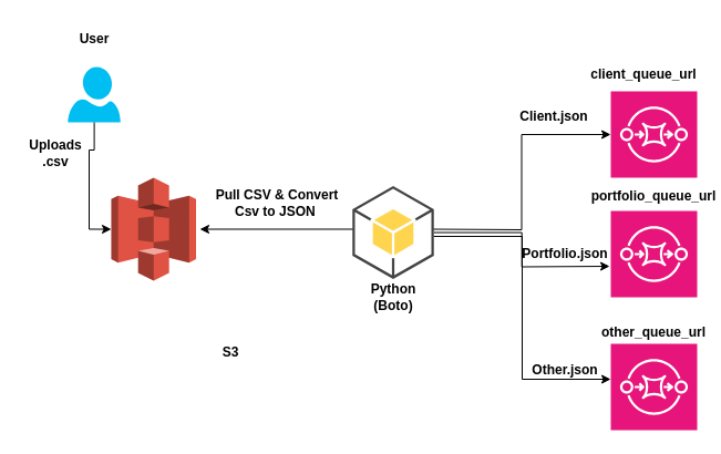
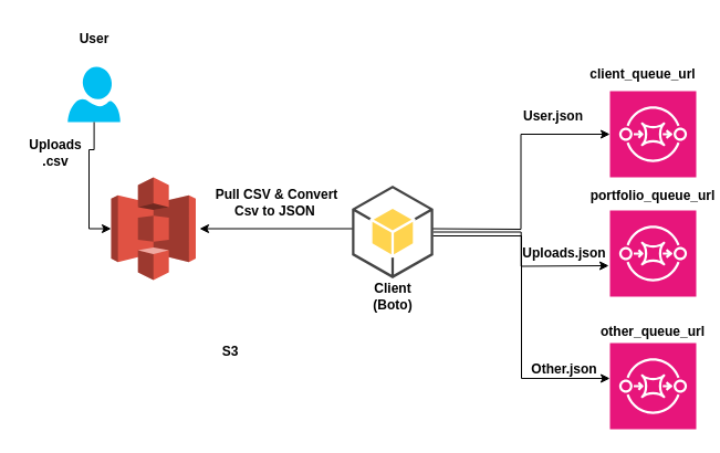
- <mxCell id="21" value="Client.json" style="text;html=1;strokeColor=none;fillColor=none;align=center;verticalAlign=middle;whiteSpace=wrap;rounded=0;fontStyle=1" vertex="1" parent="1"><mxGeometry x="470" y="90" width="60" height="30" as="geometry" /></mxCell>
+ <mxCell id="21" value="User.json" style="text;html=1;strokeColor=none;fillColor=none;align=center;verticalAlign=middle;whiteSpace=wrap;rounded=0;fontStyle=1" vertex="1" parent="1"><mxGeometry x="470" y="90" width="60" height="30" as="geometry" /></mxCell>
- <mxCell id="22" value="Portfolio.json" style="text;html=1;strokeColor=none;fillColor=none;align=center;verticalAlign=middle;whiteSpace=wrap;rounded=0;fontStyle=1" vertex="1" parent="1"><mxGeometry x="480" y="214" width="60" height="30" as="geometry" /></mxCell>
+ <mxCell id="22" value="Uploads.json" style="text;html=1;strokeColor=none;fillColor=none;align=center;verticalAlign=middle;whiteSpace=wrap;rounded=0;fontStyle=1" vertex="1" parent="1"><mxGeometry x="480" y="214" width="60" height="30" as="geometry" /></mxCell>
- <mxCell id="6" value="Python (Boto)" style="text;html=1;strokeColor=none;fillColor=none;align=center;verticalAlign=middle;whiteSpace=wrap;rounded=0;fontStyle=1" vertex="1" parent="1"><mxGeometry x="324.5" y="253" width="60" height="30" as="geometry" /></mxCell>
+ <mxCell id="6" value="Client (Boto)" style="text;html=1;strokeColor=none;fillColor=none;align=center;verticalAlign=middle;whiteSpace=wrap;rounded=0;fontStyle=1" vertex="1" parent="1"><mxGeometry x="324.5" y="253" width="60" height="30" as="geometry" /></mxCell>
